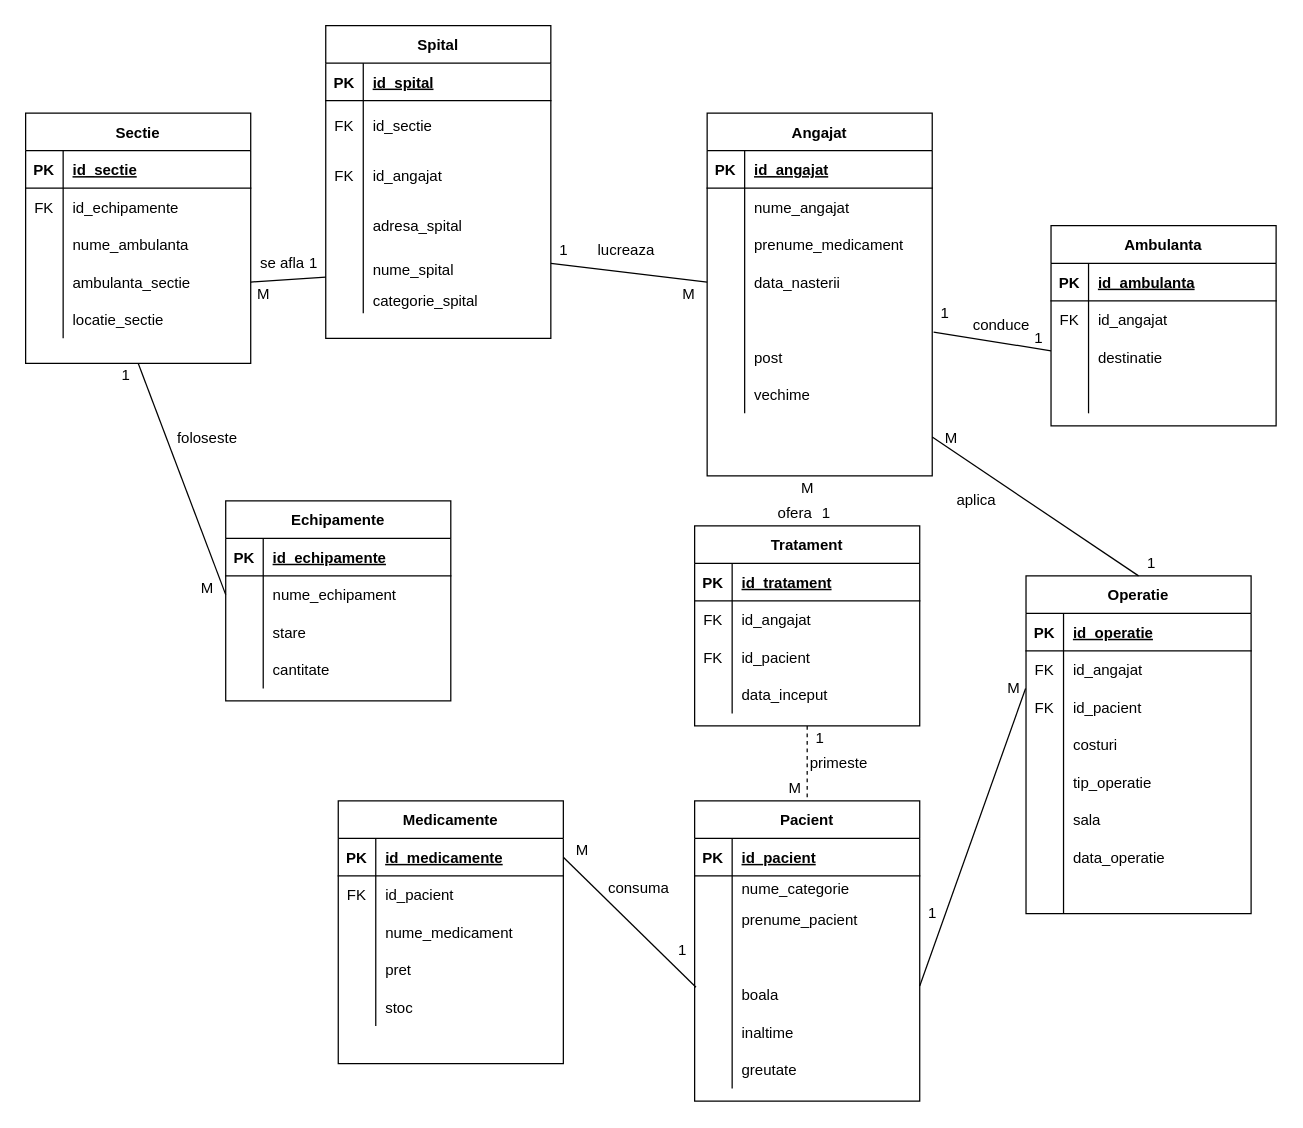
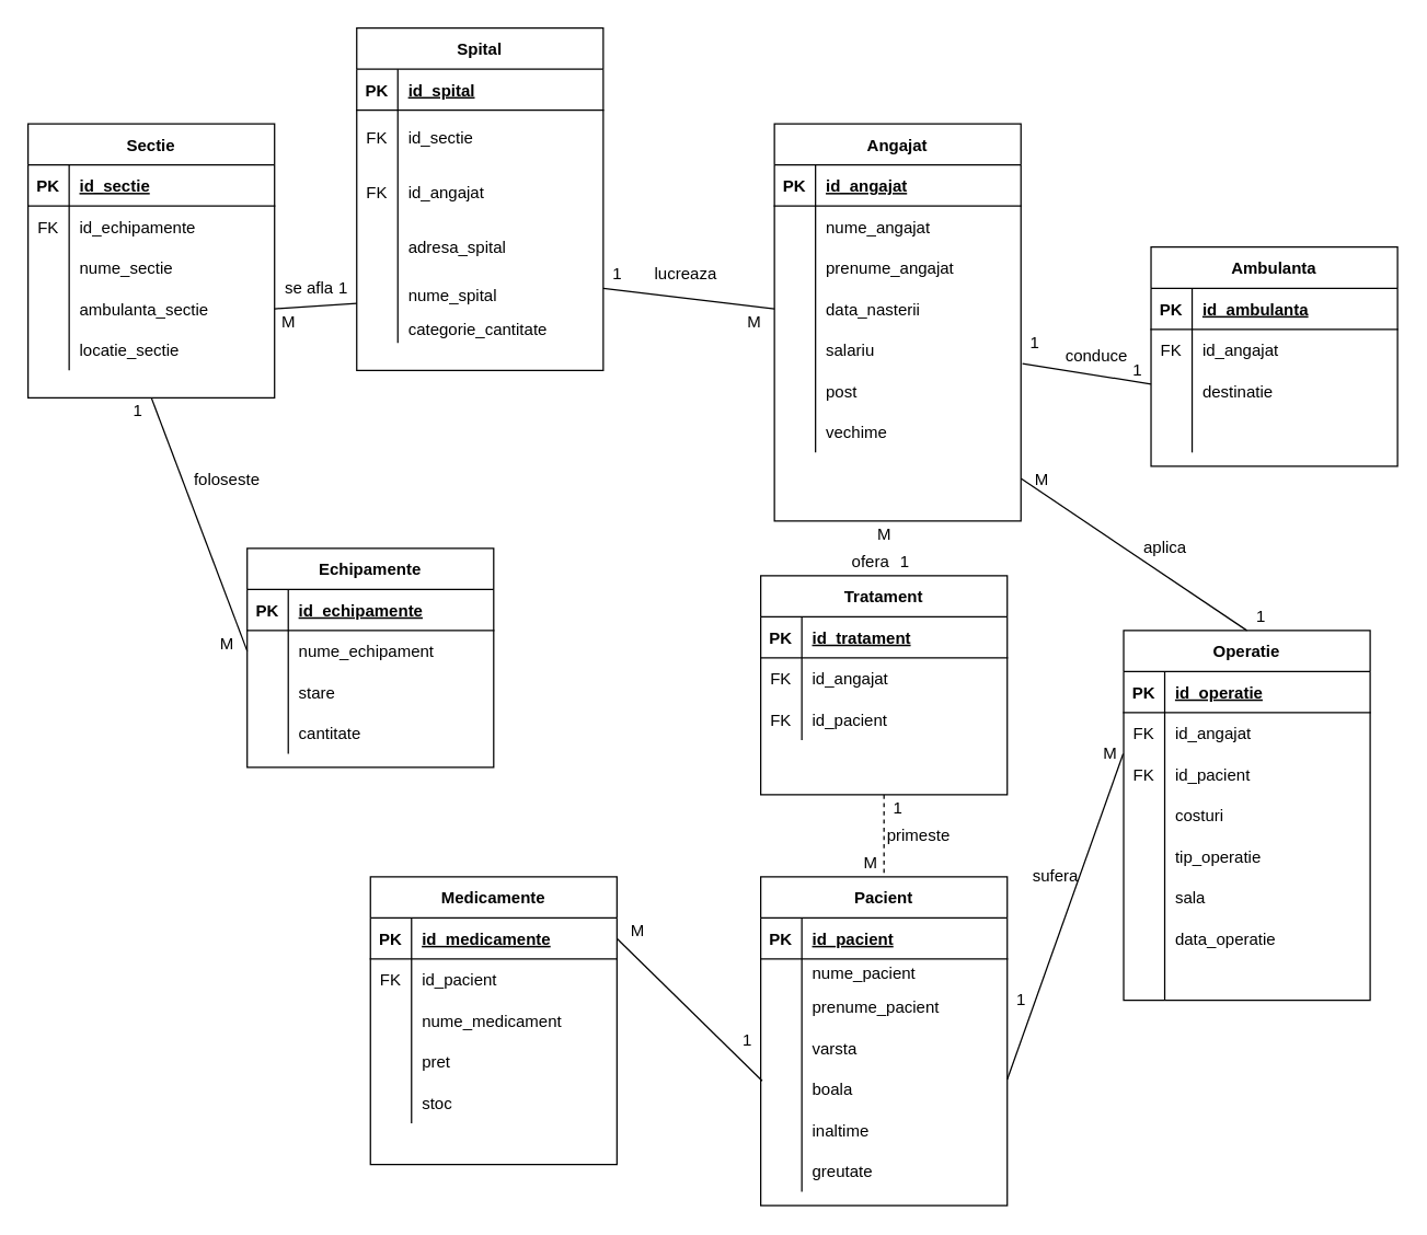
- <mxCell id="74" value="nume_ambulanta" style="shape=partialRectangle;connectable=0;fillColor=none;top=0;left=0;bottom=0;right=0;align=left;spacingLeft=6;overflow=hidden;" parent="72" vertex="1"><mxGeometry x="30" width="150" height="30" as="geometry" /></mxCell>
+ <mxCell id="74" value="nume_sectie" style="shape=partialRectangle;connectable=0;fillColor=none;top=0;left=0;bottom=0;right=0;align=left;spacingLeft=6;overflow=hidden;" parent="72" vertex="1"><mxGeometry x="30" width="150" height="30" as="geometry" /></mxCell>
- <mxCell id="30" value="prenume_medicament" style="shape=partialRectangle;connectable=0;fillColor=none;top=0;left=0;bottom=0;right=0;align=left;spacingLeft=6;overflow=hidden;" parent="28" vertex="1"><mxGeometry x="30" width="150" height="30" as="geometry" /></mxCell>
+ <mxCell id="30" value="prenume_angajat" style="shape=partialRectangle;connectable=0;fillColor=none;top=0;left=0;bottom=0;right=0;align=left;spacingLeft=6;overflow=hidden;" parent="28" vertex="1"><mxGeometry x="30" width="150" height="30" as="geometry" /></mxCell>
- <mxCell id="20" value="categorie_spital" style="shape=partialRectangle;connectable=0;fillColor=none;top=0;left=0;bottom=0;right=0;align=left;spacingLeft=6;overflow=hidden;" parent="18" vertex="1"><mxGeometry x="30" width="150" height="20" as="geometry" /></mxCell>
+ <mxCell id="20" value="categorie_cantitate" style="shape=partialRectangle;connectable=0;fillColor=none;top=0;left=0;bottom=0;right=0;align=left;spacingLeft=6;overflow=hidden;" parent="18" vertex="1"><mxGeometry x="30" width="150" height="20" as="geometry" /></mxCell>
+ <mxCell id="36" value="salariu" style="shape=partialRectangle;connectable=0;fillColor=none;top=0;left=0;bottom=0;right=0;align=left;spacingLeft=6;overflow=hidden;" parent="34" vertex="1"><mxGeometry x="30" width="150" height="30" as="geometry" /></mxCell>
- <mxCell id="161" value="aplica" style="text;html=1;align=center;verticalAlign=middle;resizable=0;points=[];autosize=1;strokeColor=none;" parent="1" vertex="1"><mxGeometry x="755" y="390" width="50" height="20" as="geometry" /></mxCell>
+ <mxCell id="161" value="aplica" style="text;html=1;align=center;verticalAlign=middle;resizable=0;points=[];autosize=1;strokeColor=none;" parent="1" vertex="1"><mxGeometry x="825" y="390" width="50" height="20" as="geometry" /></mxCell>
- <mxCell id="182" value="data_inceput" style="shape=partialRectangle;connectable=0;fillColor=none;top=0;left=0;bottom=0;right=0;align=left;spacingLeft=6;overflow=hidden;" parent="180" vertex="1"><mxGeometry x="30" width="150" height="30" as="geometry" /></mxCell>
+ <mxCell id="167" value="sufera" style="text;html=1;align=center;verticalAlign=middle;resizable=0;points=[];autosize=1;strokeColor=none;" parent="1" vertex="1"><mxGeometry x="745" y="630" width="50" height="20" as="geometry" /></mxCell>
- <mxCell id="166" value="consuma" style="text;html=1;align=center;verticalAlign=middle;resizable=0;points=[];autosize=1;strokeColor=none;" parent="1" vertex="1"><mxGeometry x="480" y="700" width="60" height="20" as="geometry" /></mxCell>
- <mxCell id="49" value="nume_categorie" style="shape=partialRectangle;connectable=0;fillColor=none;top=0;left=0;bottom=0;right=0;align=left;spacingLeft=6;overflow=hidden;" parent="47" vertex="1"><mxGeometry x="30" width="150" height="20" as="geometry" /></mxCell>
+ <mxCell id="49" value="nume_pacient" style="shape=partialRectangle;connectable=0;fillColor=none;top=0;left=0;bottom=0;right=0;align=left;spacingLeft=6;overflow=hidden;" parent="47" vertex="1"><mxGeometry x="30" width="150" height="20" as="geometry" /></mxCell>
+ <mxCell id="55" value="varsta" style="shape=partialRectangle;connectable=0;fillColor=none;top=0;left=0;bottom=0;right=0;align=left;spacingLeft=6;overflow=hidden;" parent="53" vertex="1"><mxGeometry x="30" width="150" height="30" as="geometry" /></mxCell>
